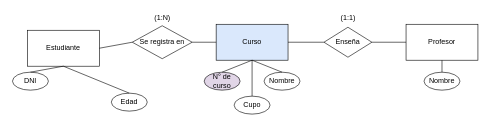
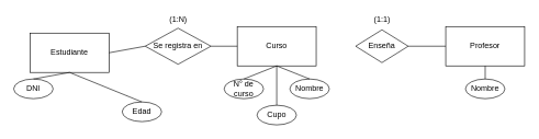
- <mxCell id="4" value="Curso" style="rounded=0;whiteSpace=wrap;html=1;fillColor=#dae8fc;" vertex="1" parent="1"><mxGeometry x="360" y="40" width="120" height="60" as="geometry" /></mxCell>
+ <mxCell id="4" value="Curso" style="rounded=0;whiteSpace=wrap;html=1;" vertex="1" parent="1"><mxGeometry x="360" y="40" width="120" height="60" as="geometry" /></mxCell>
- <mxCell id="9" value="" style="endArrow=none;html=1;rounded=0;entryX=0;entryY=0.5;entryDx=0;entryDy=0;exitX=1;exitY=0.5;exitDx=0;exitDy=0;" edge="1" parent="1" source="4" target="5"><mxGeometry width="50" height="50" relative="1" as="geometry"><mxPoint x="190" y="90" as="sourcePoint" /><mxPoint x="250" y="90" as="targetPoint" /></mxGeometry></mxCell>
- <mxCell id="15" value="N° de curso" style="ellipse;whiteSpace=wrap;html=1;fillColor=#e1d5e7;" vertex="1" parent="1"><mxGeometry x="340" y="120" width="60" height="30" as="geometry" /></mxCell>
+ <mxCell id="15" value="N° de curso" style="ellipse;whiteSpace=wrap;html=1;" vertex="1" parent="1"><mxGeometry x="340" y="120" width="60" height="30" as="geometry" /></mxCell>
